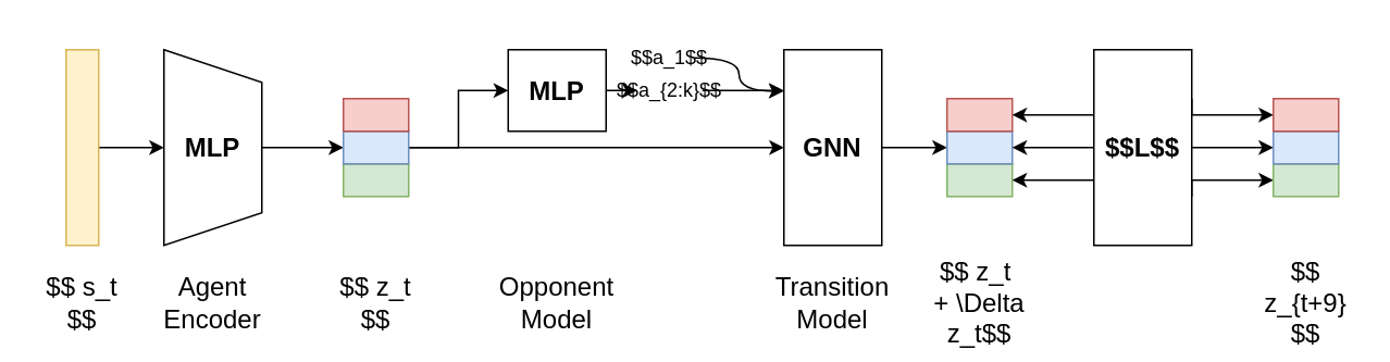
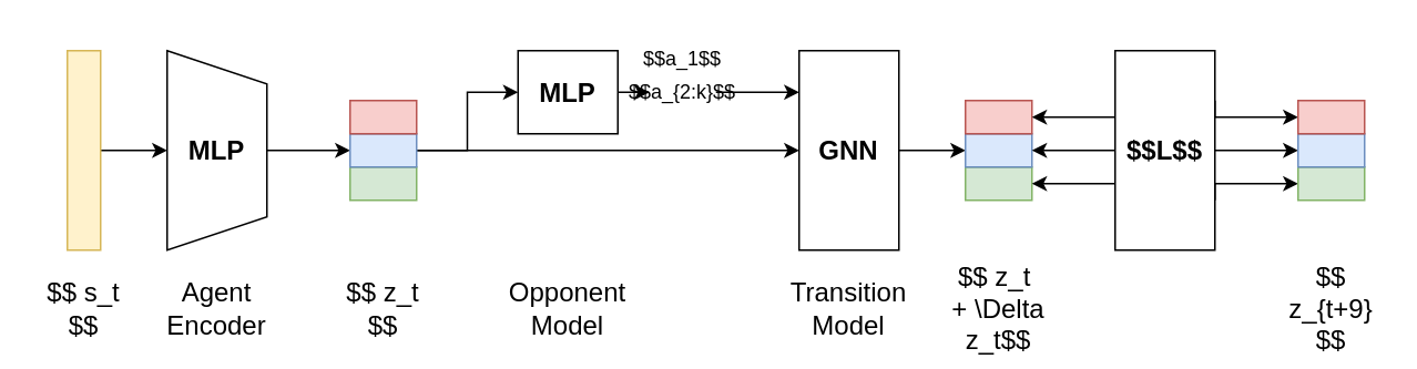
- <mxCell id="37" style="edgeStyle=orthogonalEdgeStyle;curved=1;orthogonalLoop=1;jettySize=auto;html=1;exitX=1;exitY=0.5;exitDx=0;exitDy=0;entryX=0.212;entryY=1.002;entryDx=0;entryDy=0;entryPerimeter=0;" parent="1" source="38" target="5" edge="1"><mxGeometry relative="1" as="geometry" /></mxCell>
